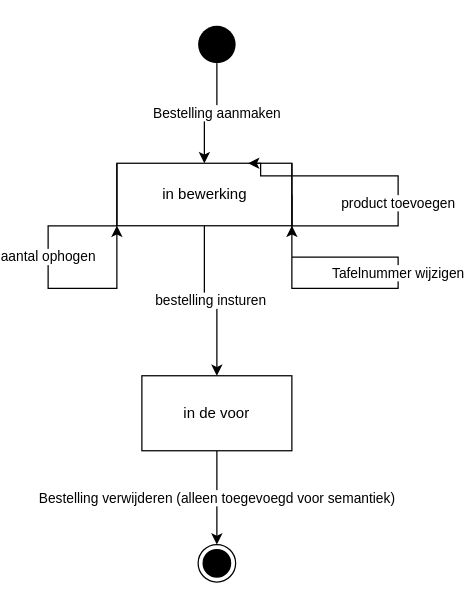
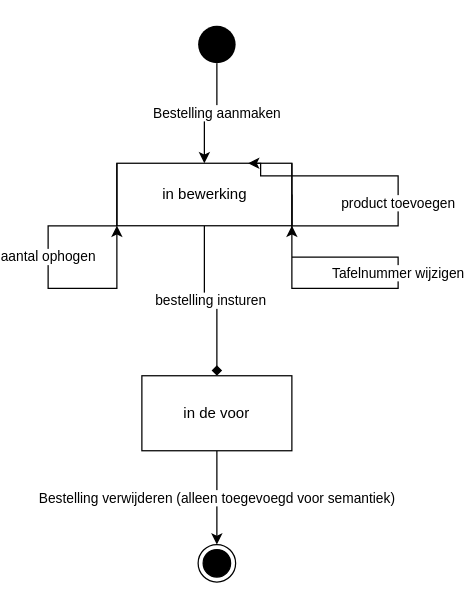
- <mxCell id="2" value="bestelling insturen" style="edgeStyle=orthogonalEdgeStyle;rounded=0;orthogonalLoop=1;jettySize=auto;html=1;exitX=0.5;exitY=1;exitDx=0;exitDy=0;entryX=0.5;entryY=0;entryDx=0;entryDy=0;" parent="1" source="4" target="11" edge="1"><mxGeometry relative="1" as="geometry" /></mxCell>
+ <mxCell id="2" value="bestelling insturen" style="edgeStyle=orthogonalEdgeStyle;rounded=0;orthogonalLoop=1;jettySize=auto;html=1;exitX=0.5;exitY=1;exitDx=0;exitDy=0;entryX=0.5;entryY=0;entryDx=0;entryDy=0;endArrow=diamond;" parent="1" source="4" target="11" edge="1"><mxGeometry relative="1" as="geometry" /></mxCell>
